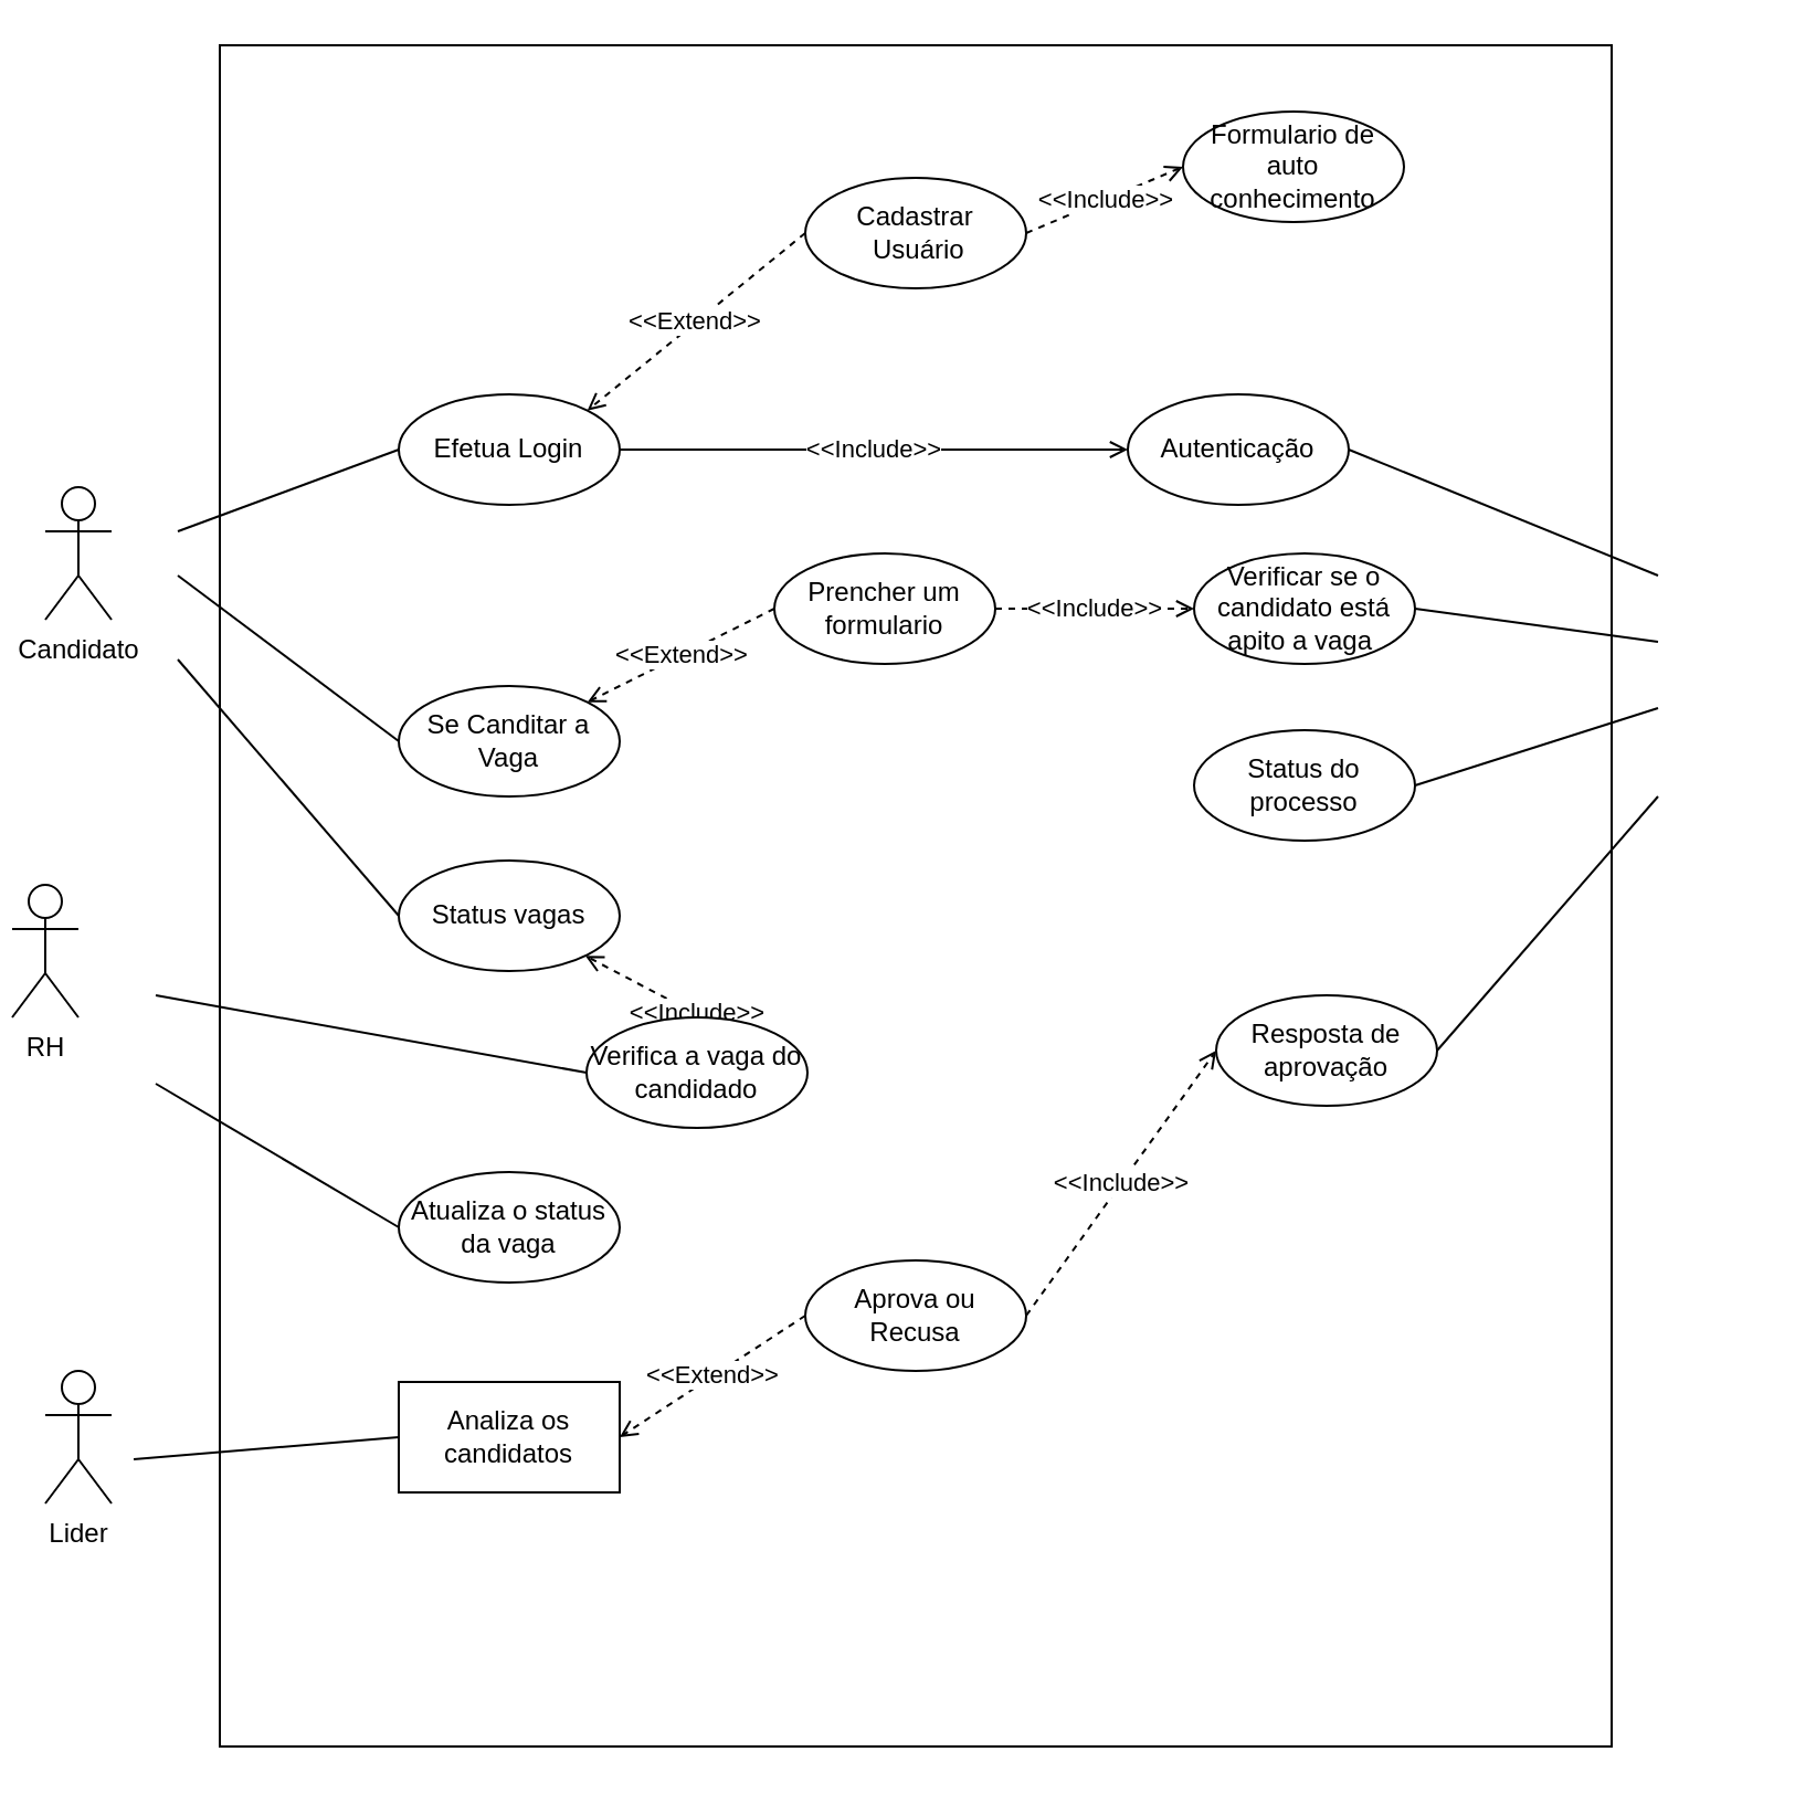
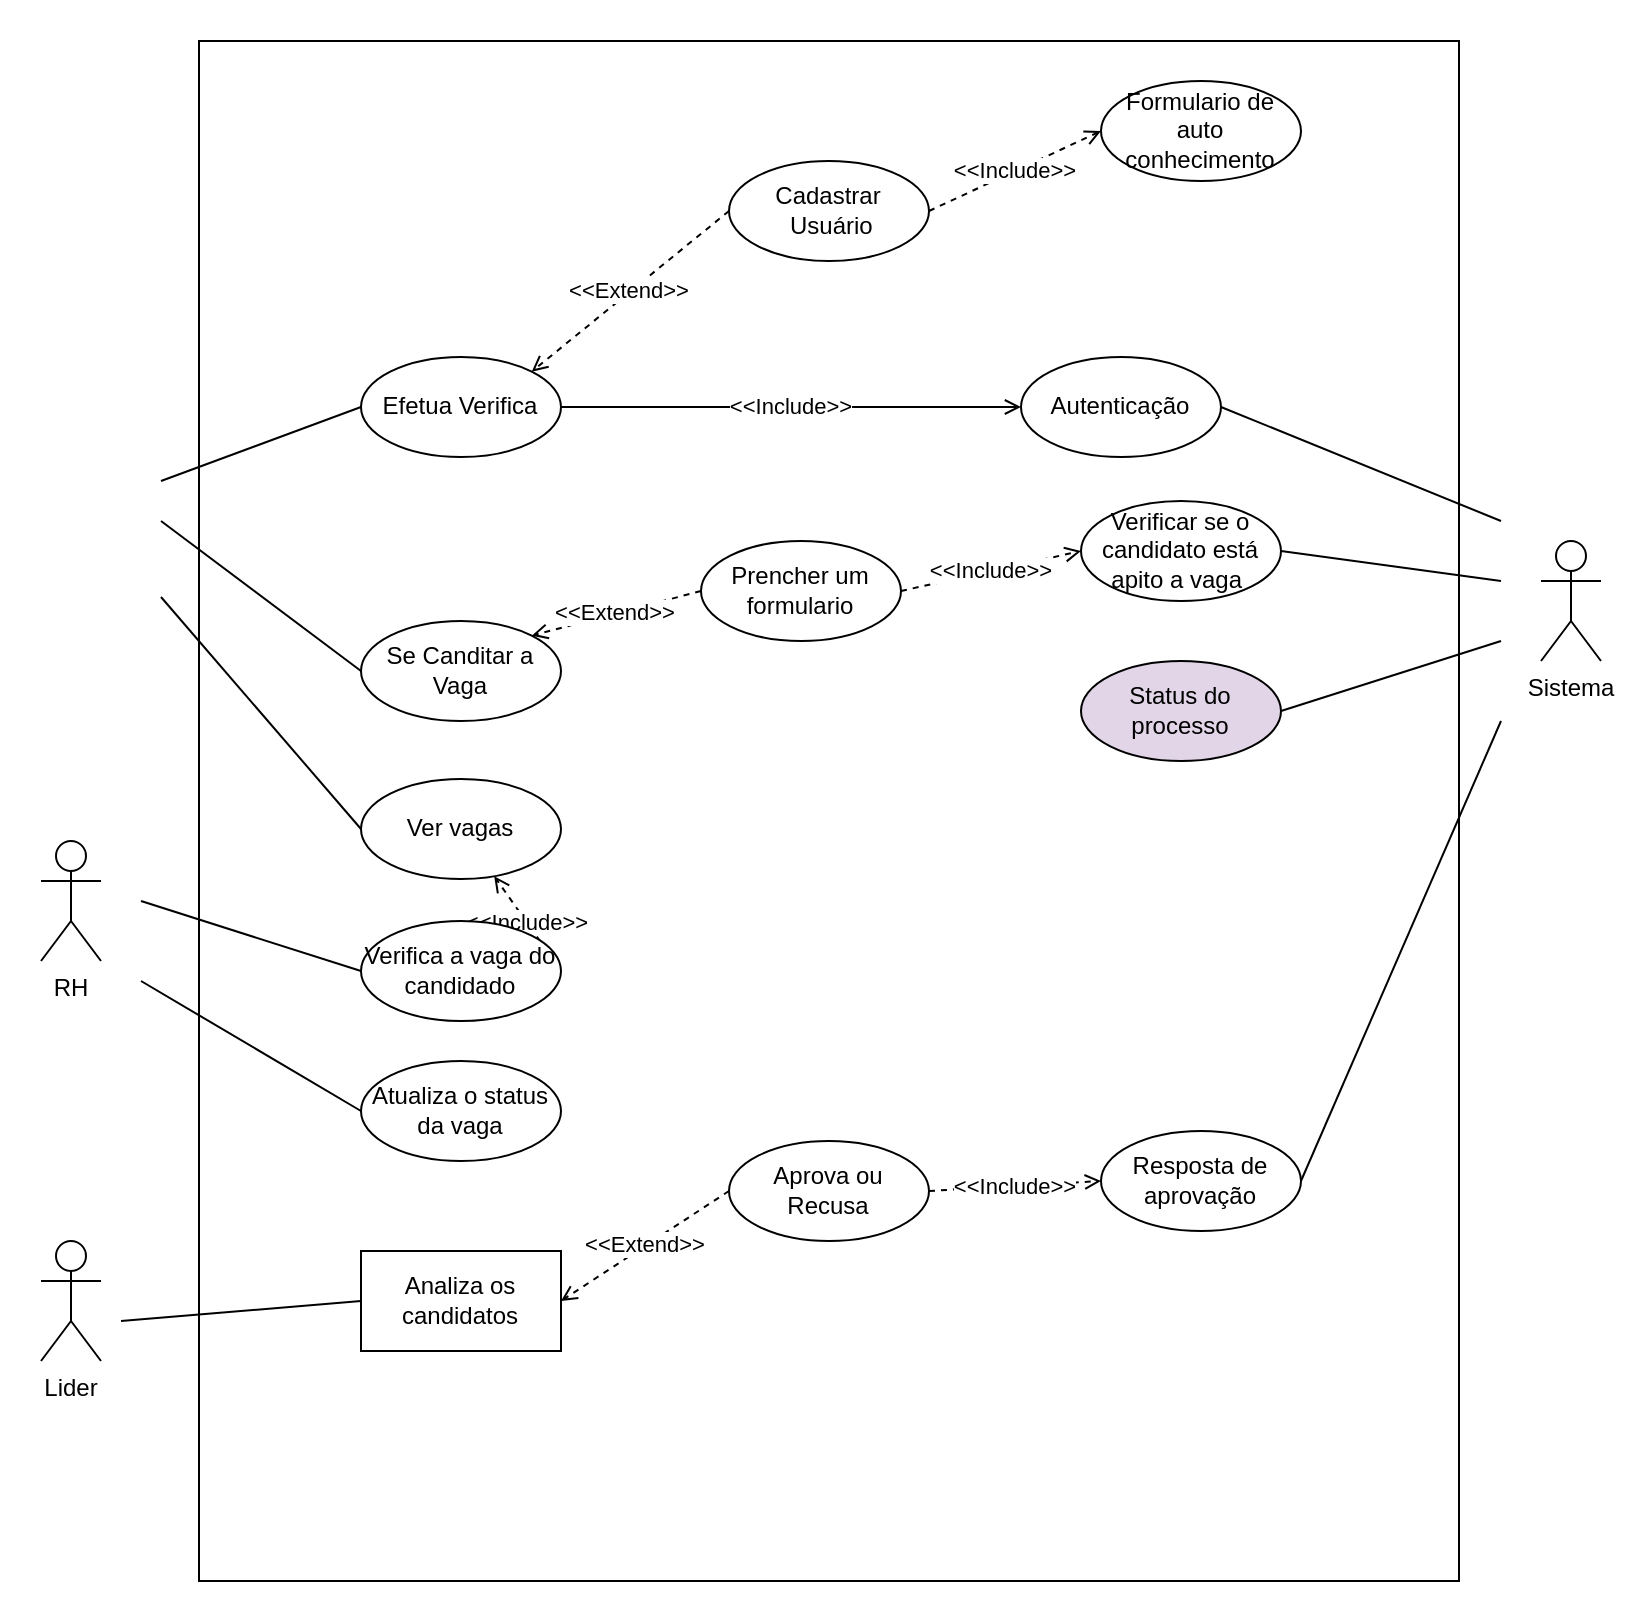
- <mxCell id="37" value="Formulario de auto&lt;br&gt;conhecimento" style="ellipse;whiteSpace=wrap;html=1;" parent="1" vertex="1"><mxGeometry x="535" y="50" width="100" height="50" as="geometry" /></mxCell>
+ <mxCell id="37" value="Formulario de auto&lt;br&gt;conhecimento" style="ellipse;whiteSpace=wrap;html=1;" parent="1" vertex="1"><mxGeometry x="550" y="40" width="100" height="50" as="geometry" /></mxCell>
- <mxCell id="3" value="Efetua Login" style="ellipse;whiteSpace=wrap;html=1;" parent="1" vertex="1"><mxGeometry x="180" y="178" width="100" height="50" as="geometry" /></mxCell>
+ <mxCell id="3" value="Efetua Verifica" style="ellipse;whiteSpace=wrap;html=1;" parent="1" vertex="1"><mxGeometry x="180" y="178" width="100" height="50" as="geometry" /></mxCell>
- <mxCell id="24" value="Candidato" style="shape=umlActor;verticalLabelPosition=bottom;verticalAlign=top;html=1;" parent="1" vertex="1"><mxGeometry x="20" y="220" width="30" height="60" as="geometry" /></mxCell>
- <mxCell id="14" value="Prencher um formulario" style="ellipse;whiteSpace=wrap;html=1;" parent="1" vertex="1"><mxGeometry x="350" y="250" width="100" height="50" as="geometry" /></mxCell>
+ <mxCell id="14" value="Prencher um formulario" style="ellipse;whiteSpace=wrap;html=1;" parent="1" vertex="1"><mxGeometry x="350" y="270" width="100" height="50" as="geometry" /></mxCell>
+ <mxCell id="5" value="Sistema" style="shape=umlActor;verticalLabelPosition=bottom;verticalAlign=top;html=1;" parent="1" vertex="1"><mxGeometry x="770" y="270" width="30" height="60" as="geometry" /></mxCell>
- <mxCell id="18" value="Status do processo" style="ellipse;whiteSpace=wrap;html=1;" parent="1" vertex="1"><mxGeometry x="540" y="330" width="100" height="50" as="geometry" /></mxCell>
+ <mxCell id="18" value="Status do processo" style="ellipse;whiteSpace=wrap;html=1;fillColor=#e1d5e7;" parent="1" vertex="1"><mxGeometry x="540" y="330" width="100" height="50" as="geometry" /></mxCell>
- <mxCell id="25" value="Status vagas" style="ellipse;whiteSpace=wrap;html=1;" parent="1" vertex="1"><mxGeometry x="180" y="389" width="100" height="50" as="geometry" /></mxCell>
+ <mxCell id="25" value="Ver vagas" style="ellipse;whiteSpace=wrap;html=1;" parent="1" vertex="1"><mxGeometry x="180" y="389" width="100" height="50" as="geometry" /></mxCell>
- <mxCell id="23" value="RH" style="shape=umlActor;verticalLabelPosition=bottom;verticalAlign=top;html=1;" parent="1" vertex="1"><mxGeometry x="5" y="400" width="30" height="60" as="geometry" /></mxCell>
+ <mxCell id="23" value="RH" style="shape=umlActor;verticalLabelPosition=bottom;verticalAlign=top;html=1;" parent="1" vertex="1"><mxGeometry x="20" y="420" width="30" height="60" as="geometry" /></mxCell>
- <mxCell id="34" value="Resposta de aprovação" style="ellipse;whiteSpace=wrap;html=1;" parent="1" vertex="1"><mxGeometry x="550" y="450" width="100" height="50" as="geometry" /></mxCell>
+ <mxCell id="34" value="Resposta de aprovação" style="ellipse;whiteSpace=wrap;html=1;" parent="1" vertex="1"><mxGeometry x="550" y="565" width="100" height="50" as="geometry" /></mxCell>
- <mxCell id="21" value="Verifica a vaga do candidado" style="ellipse;whiteSpace=wrap;html=1;" parent="1" vertex="1"><mxGeometry x="265" y="460" width="100" height="50" as="geometry" /></mxCell>
+ <mxCell id="21" value="Verifica a vaga do candidado" style="ellipse;whiteSpace=wrap;html=1;" parent="1" vertex="1"><mxGeometry x="180" y="460" width="100" height="50" as="geometry" /></mxCell>
